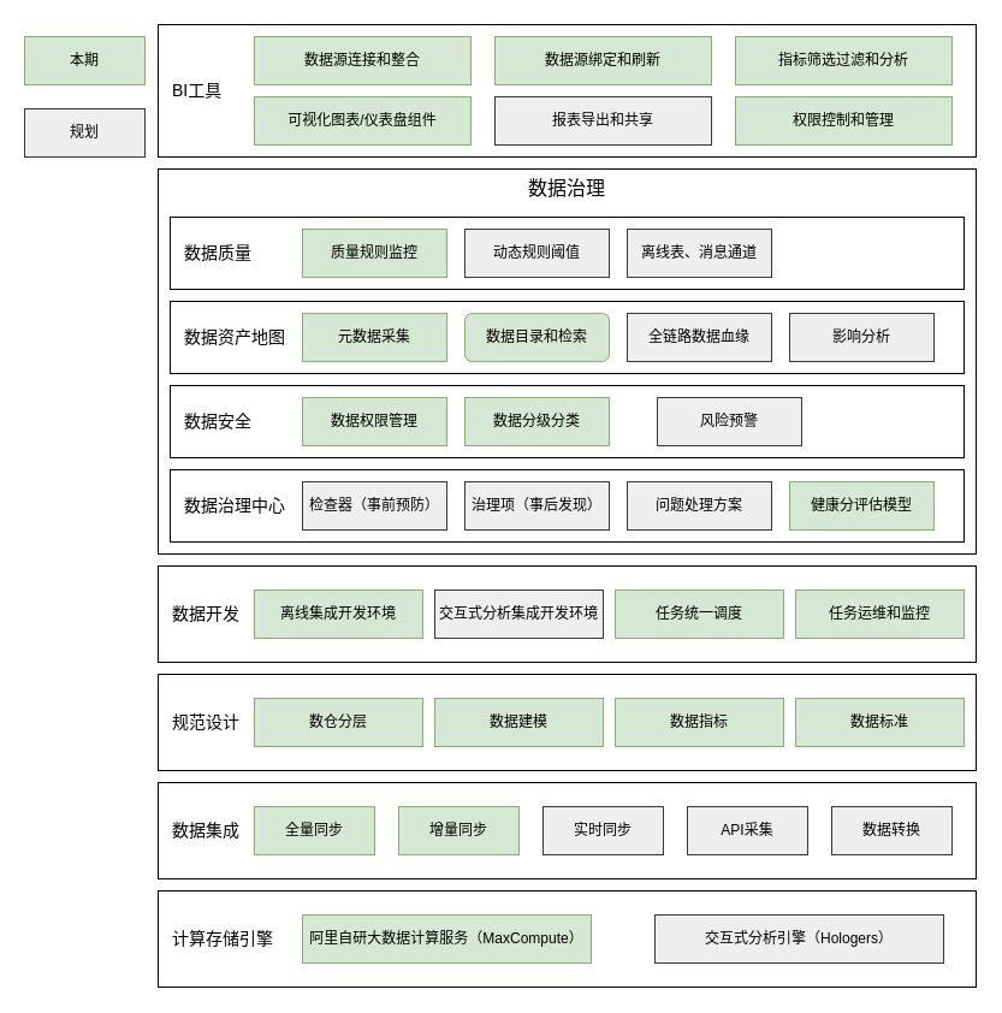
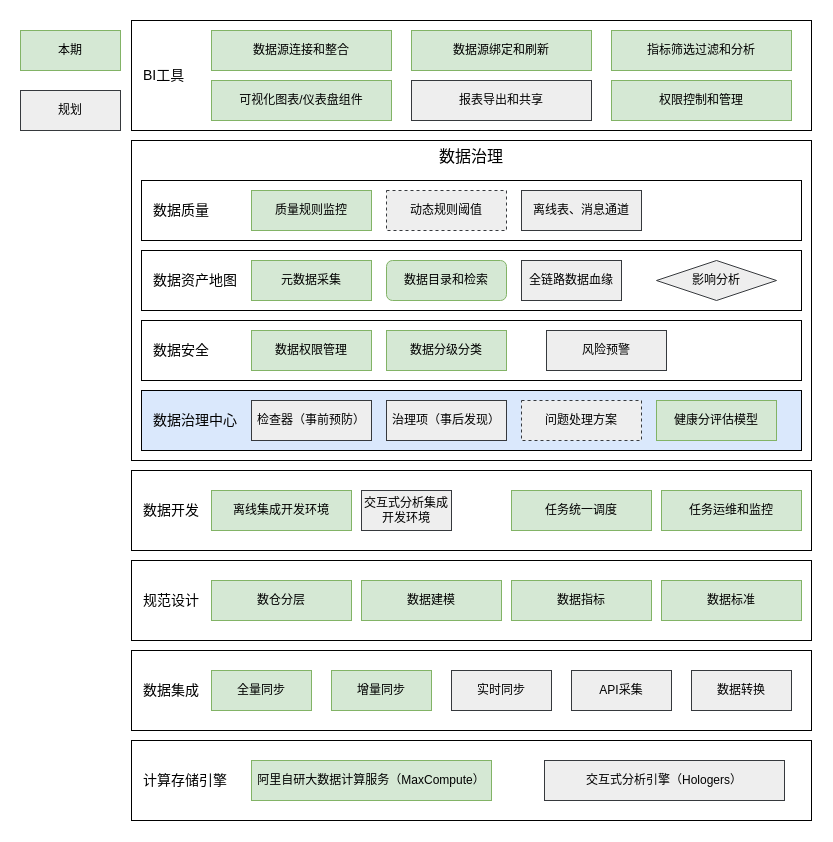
- <mxCell id="23" value="动态规则阈值" style="rounded=0;whiteSpace=wrap;html=1;fillColor=#eeeeee;strokeColor=#36393d;" parent="1" vertex="1"><mxGeometry x="386" y="190" width="120" height="40" as="geometry" /></mxCell>
+ <mxCell id="23" value="动态规则阈值" style="rounded=0;whiteSpace=wrap;html=1;fillColor=#eeeeee;strokeColor=#36393d;dashed=1;" parent="1" vertex="1"><mxGeometry x="386" y="190" width="120" height="40" as="geometry" /></mxCell>
- <mxCell id="30" value="全链路数据血缘" style="rounded=0;whiteSpace=wrap;html=1;fillColor=#eeeeee;strokeColor=#36393d;" parent="1" vertex="1"><mxGeometry x="521" y="260" width="120" height="40" as="geometry" /></mxCell>
+ <mxCell id="30" value="全链路数据血缘" style="rounded=0;whiteSpace=wrap;html=1;fillColor=#eeeeee;strokeColor=#36393d;" parent="1" vertex="1"><mxGeometry x="521" y="260" width="100" height="40" as="geometry" /></mxCell>
- <mxCell id="32" value="影响分析" style="rounded=0;whiteSpace=wrap;html=1;fillColor=#eeeeee;strokeColor=#36393d;" parent="1" vertex="1"><mxGeometry x="656" y="260" width="120" height="40" as="geometry" /></mxCell>
+ <mxCell id="32" value="影响分析" style="rhombus;whiteSpace=wrap;html=1;fillColor=#eeeeee;strokeColor=#36393d;" parent="1" vertex="1"><mxGeometry x="656" y="260" width="120" height="40" as="geometry" /></mxCell>
- <mxCell id="27" value="数据治理中心" style="rounded=0;whiteSpace=wrap;html=1;align=left;spacingLeft=10;fontSize=14;" parent="1" vertex="1"><mxGeometry x="141" y="390" width="660" height="60" as="geometry" /></mxCell>
+ <mxCell id="27" value="数据治理中心" style="rounded=0;whiteSpace=wrap;html=1;align=left;spacingLeft=10;fontSize=14;fillColor=#dae8fc;" parent="1" vertex="1"><mxGeometry x="141" y="390" width="660" height="60" as="geometry" /></mxCell>
- <mxCell id="38" value="问题处理方案" style="rounded=0;whiteSpace=wrap;html=1;fillColor=#eeeeee;strokeColor=#36393d;" parent="1" vertex="1"><mxGeometry x="521" y="400" width="120" height="40" as="geometry" /></mxCell>
+ <mxCell id="38" value="问题处理方案" style="rounded=0;whiteSpace=wrap;html=1;fillColor=#eeeeee;strokeColor=#36393d;dashed=1;" parent="1" vertex="1"><mxGeometry x="521" y="400" width="120" height="40" as="geometry" /></mxCell>
- <mxCell id="21" value="交互式分析集成开发环境" style="rounded=0;whiteSpace=wrap;html=1;fillColor=#eeeeee;strokeColor=#36393d;" parent="1" vertex="1"><mxGeometry x="361" y="490" width="140" height="40" as="geometry" /></mxCell>
+ <mxCell id="21" value="交互式分析集成开发环境" style="rounded=0;whiteSpace=wrap;html=1;fillColor=#eeeeee;strokeColor=#36393d;" parent="1" vertex="1"><mxGeometry x="361" y="490" width="90" height="40" as="geometry" /></mxCell>
